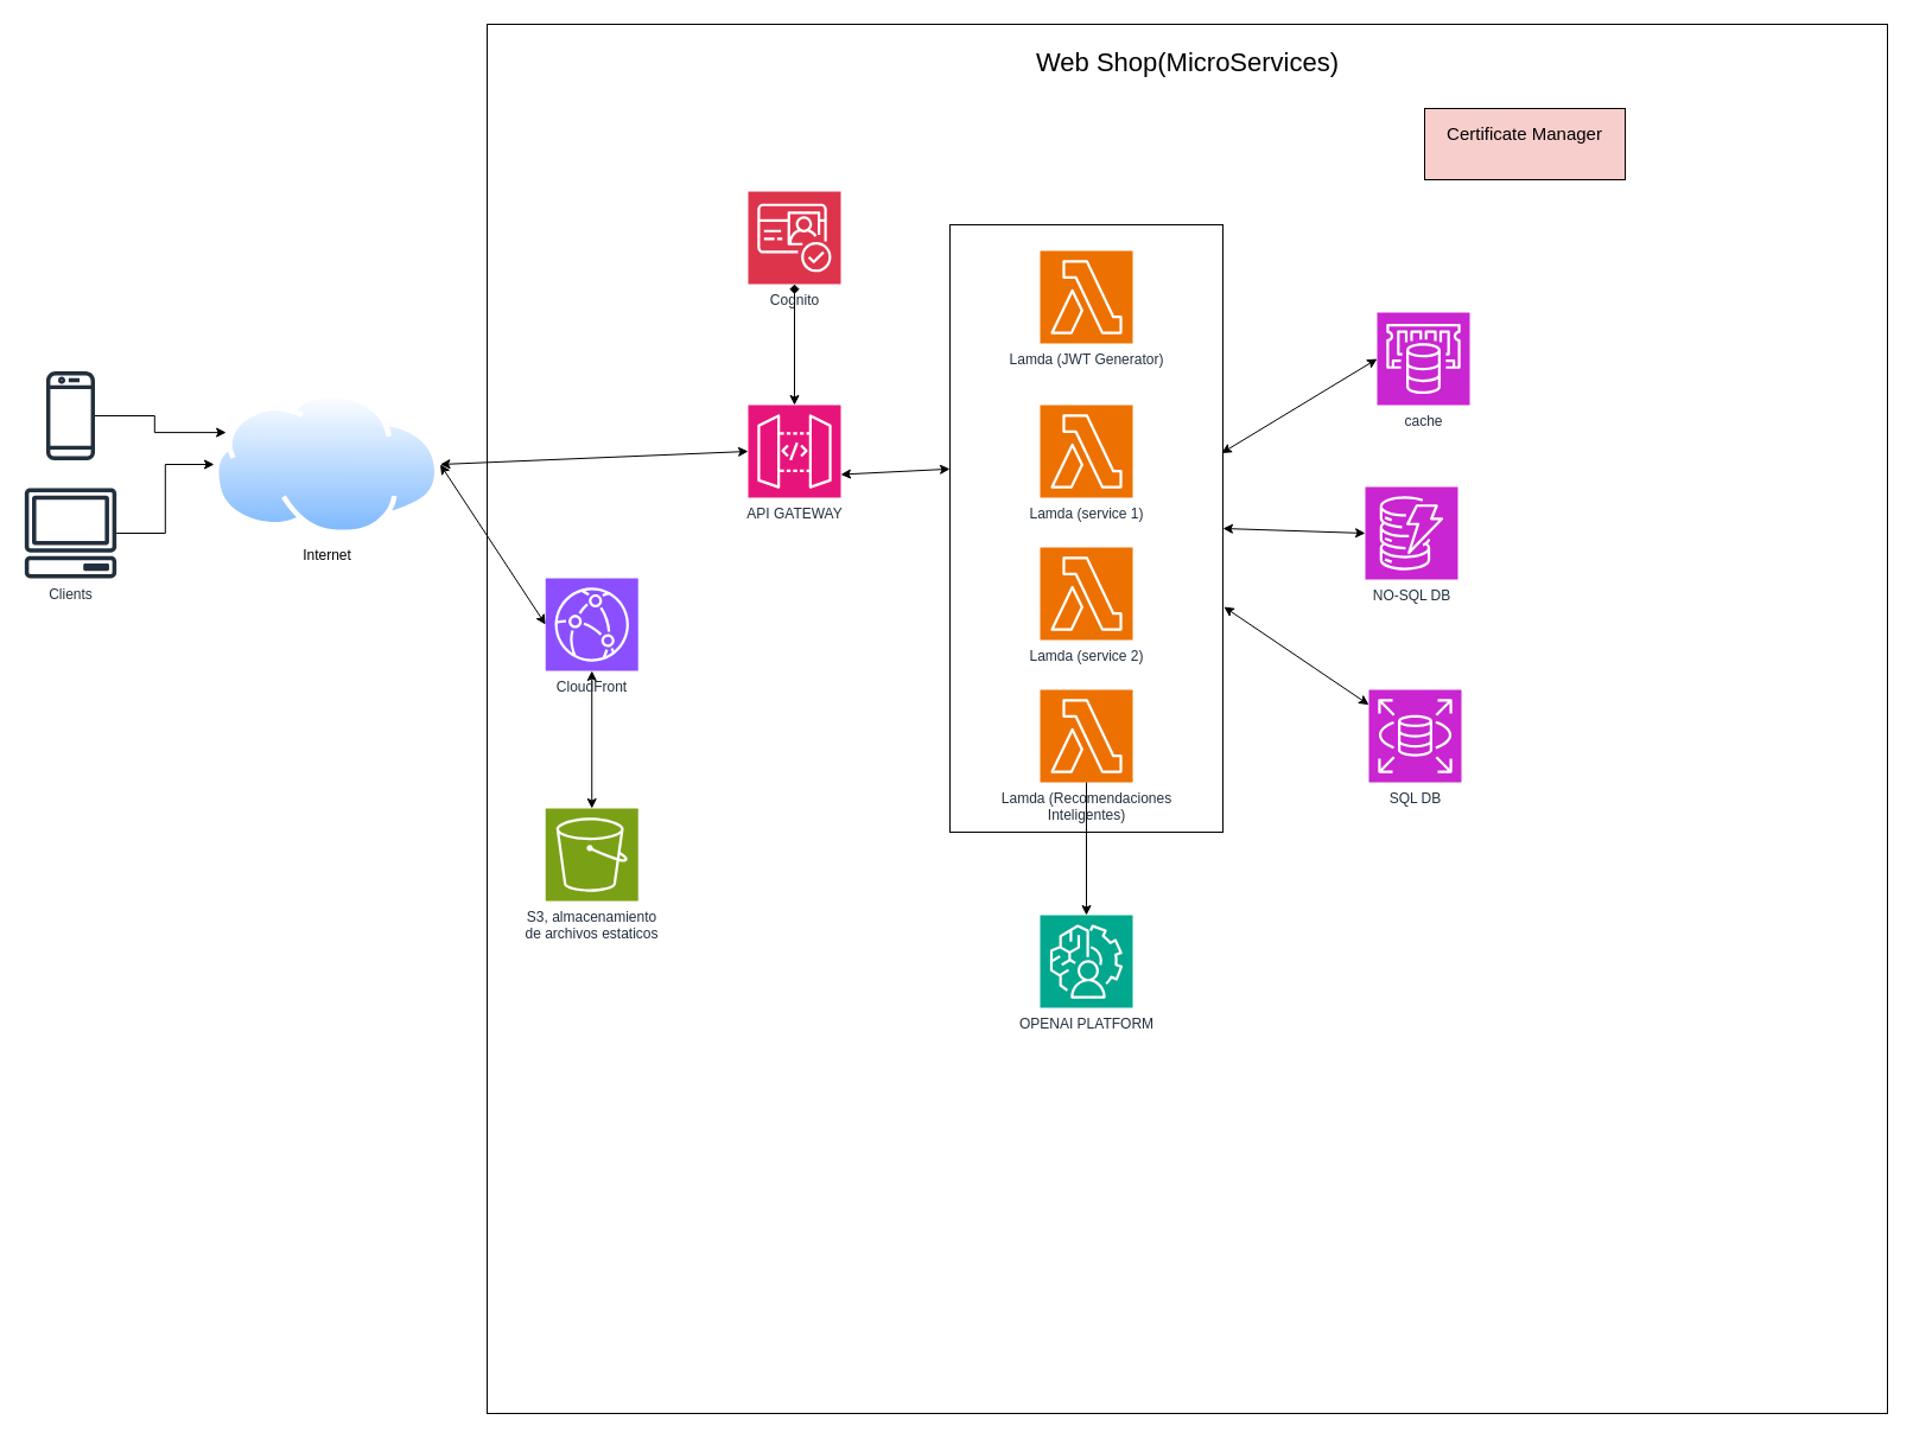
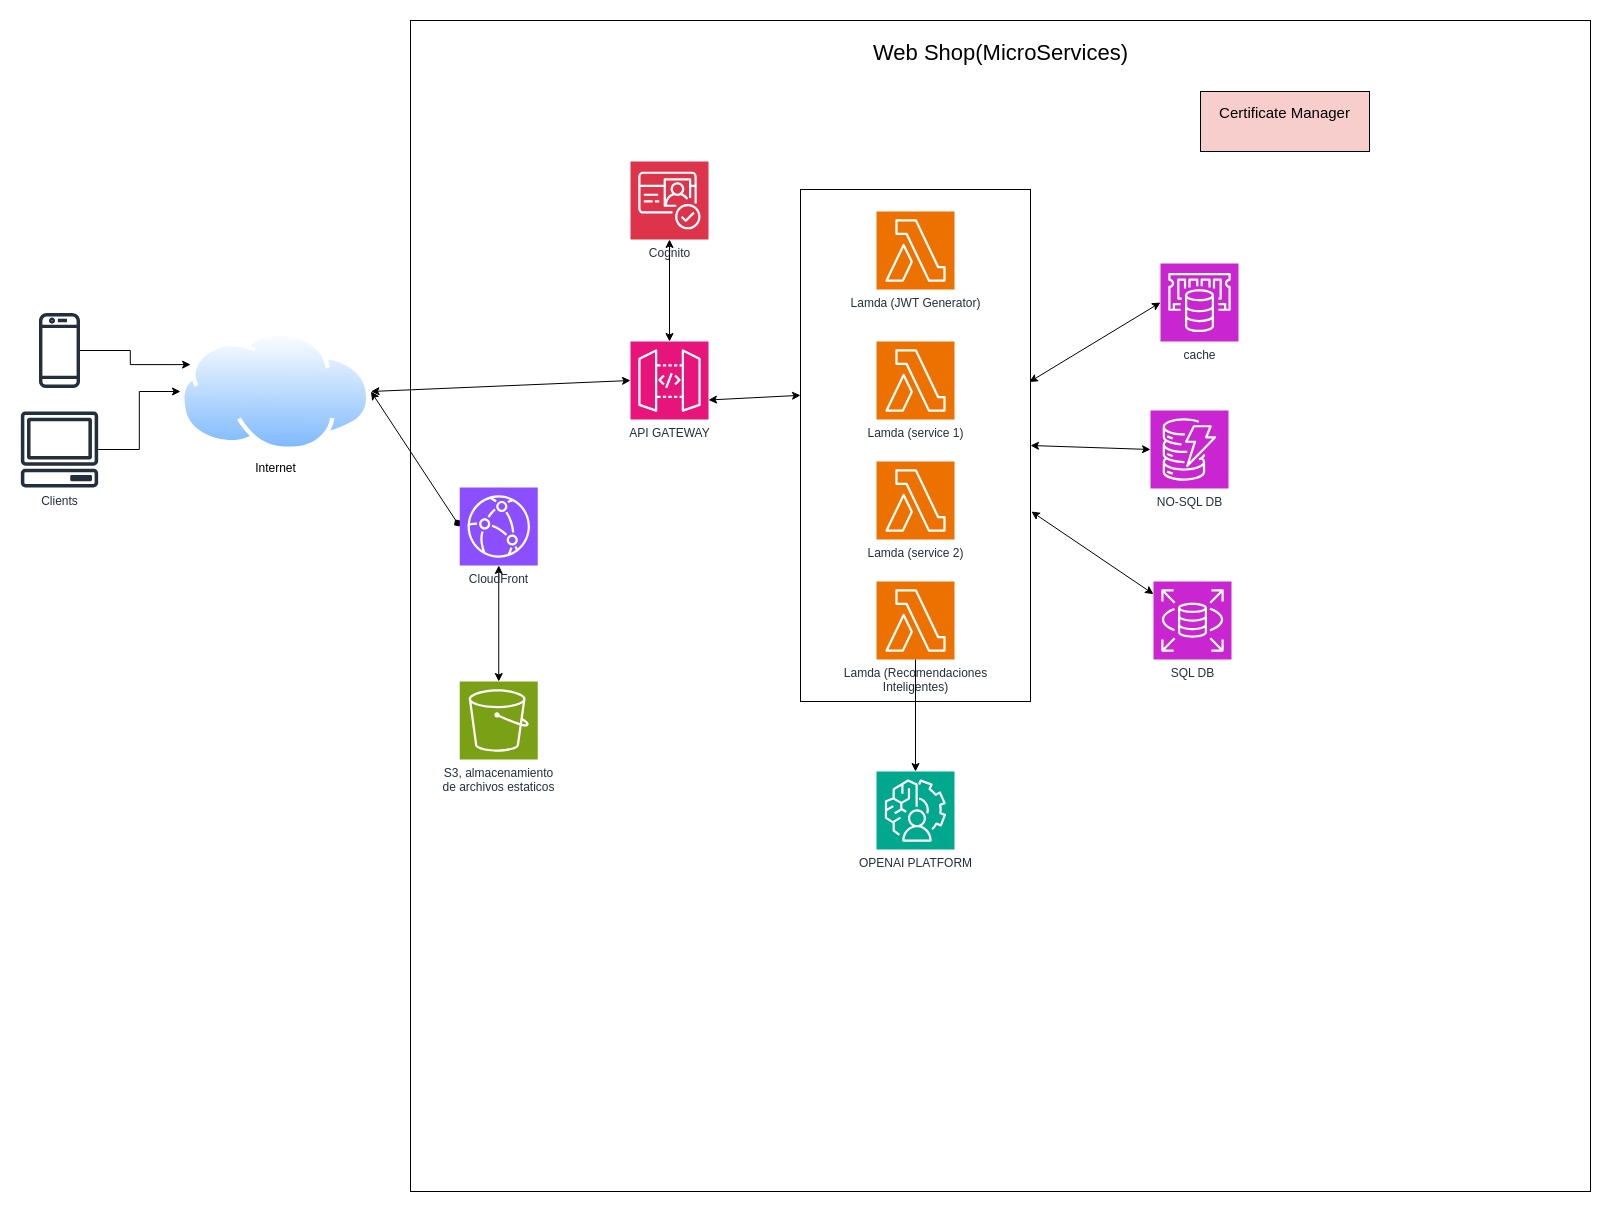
- <mxCell id="14" value="" style="endArrow=diamond;startArrow=classic;html=1;rounded=0;exitX=0.5;exitY=0;exitDx=0;exitDy=0;exitPerimeter=0;entryX=0.5;entryY=1;entryDx=0;entryDy=0;entryPerimeter=0;" edge="1" parent="1" source="12" target="8"><mxGeometry width="50" height="50" relative="1" as="geometry"><mxPoint x="740" y="331" as="sourcePoint" /><mxPoint x="790" y="281" as="targetPoint" /></mxGeometry></mxCell>
+ <mxCell id="14" value="" style="endArrow=classic;startArrow=classic;html=1;rounded=0;exitX=0.5;exitY=0;exitDx=0;exitDy=0;exitPerimeter=0;entryX=0.5;entryY=1;entryDx=0;entryDy=0;entryPerimeter=0;" edge="1" parent="1" source="12" target="8"><mxGeometry width="50" height="50" relative="1" as="geometry"><mxPoint x="740" y="331" as="sourcePoint" /><mxPoint x="790" y="281" as="targetPoint" /></mxGeometry></mxCell>
- <mxCell id="11" value="" style="endArrow=classic;startArrow=classic;html=1;rounded=0;exitX=1;exitY=0.5;exitDx=0;exitDy=0;entryX=0;entryY=0.5;entryDx=0;entryDy=0;entryPerimeter=0;" edge="1" parent="1" source="7" target="13"><mxGeometry width="50" height="50" relative="1" as="geometry"><mxPoint x="400" y="328" as="sourcePoint" /><mxPoint x="460" y="364.5" as="targetPoint" /></mxGeometry></mxCell>
+ <mxCell id="11" value="" style="endArrow=diamond;startArrow=classic;html=1;rounded=0;exitX=1;exitY=0.5;exitDx=0;exitDy=0;entryX=0;entryY=0.5;entryDx=0;entryDy=0;entryPerimeter=0;" edge="1" parent="1" source="7" target="13"><mxGeometry width="50" height="50" relative="1" as="geometry"><mxPoint x="400" y="328" as="sourcePoint" /><mxPoint x="460" y="364.5" as="targetPoint" /></mxGeometry></mxCell>
